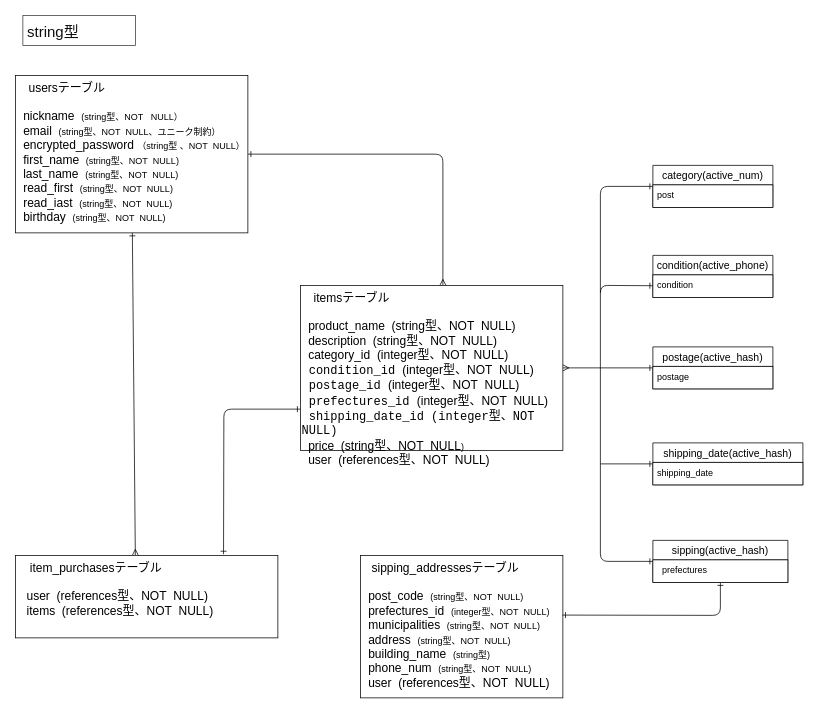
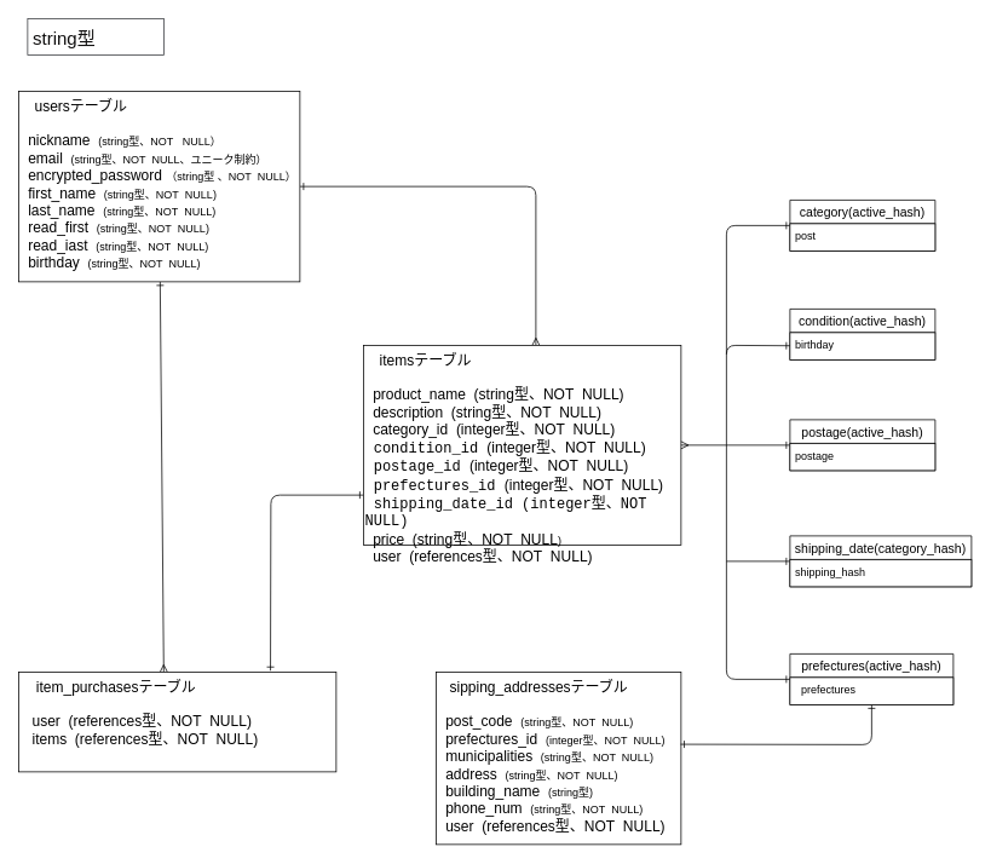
- <mxCell id="20" value="category(active_num)" style="swimlane;fontStyle=0;childLayout=stackLayout;horizontal=1;startSize=26;horizontalStack=0;resizeParent=1;resizeParentMax=0;resizeLast=0;collapsible=1;marginBottom=0;align=center;fontSize=14;labelBackgroundColor=none;" parent="1" vertex="1"><mxGeometry x="870" y="220" width="160" height="56" as="geometry" /></mxCell>
+ <mxCell id="20" value="category(active_hash)" style="swimlane;fontStyle=0;childLayout=stackLayout;horizontal=1;startSize=26;horizontalStack=0;resizeParent=1;resizeParentMax=0;resizeLast=0;collapsible=1;marginBottom=0;align=center;fontSize=14;labelBackgroundColor=none;" parent="1" vertex="1"><mxGeometry x="870" y="220" width="160" height="56" as="geometry" /></mxCell>
- <mxCell id="17" value="condition(active_phone)" style="swimlane;fontStyle=0;childLayout=stackLayout;horizontal=1;startSize=26;horizontalStack=0;resizeParent=1;resizeParentMax=0;resizeLast=0;collapsible=1;marginBottom=0;align=center;fontSize=14;labelBackgroundColor=none;" parent="1" vertex="1"><mxGeometry x="870" y="340" width="160" height="56" as="geometry" /></mxCell>
+ <mxCell id="17" value="condition(active_hash)" style="swimlane;fontStyle=0;childLayout=stackLayout;horizontal=1;startSize=26;horizontalStack=0;resizeParent=1;resizeParentMax=0;resizeLast=0;collapsible=1;marginBottom=0;align=center;fontSize=14;labelBackgroundColor=none;" parent="1" vertex="1"><mxGeometry x="870" y="340" width="160" height="56" as="geometry" /></mxCell>
- <mxCell id="18" value="condition" style="text;strokeColor=default;fillColor=default;spacingLeft=4;spacingRight=4;overflow=hidden;rotatable=0;points=[[0,0.5],[1,0.5]];portConstraint=eastwest;fontSize=12;labelBackgroundColor=none;" parent="17" vertex="1"><mxGeometry y="26" width="160" height="30" as="geometry" /></mxCell>
+ <mxCell id="18" value="birthday" style="text;strokeColor=default;fillColor=default;spacingLeft=4;spacingRight=4;overflow=hidden;rotatable=0;points=[[0,0.5],[1,0.5]];portConstraint=eastwest;fontSize=12;labelBackgroundColor=none;" parent="17" vertex="1"><mxGeometry y="26" width="160" height="30" as="geometry" /></mxCell>
- <mxCell id="23" value="shipping_date(active_hash)" style="swimlane;fontStyle=0;childLayout=stackLayout;horizontal=1;startSize=26;horizontalStack=0;resizeParent=1;resizeParentMax=0;resizeLast=0;collapsible=1;marginBottom=0;align=center;fontSize=14;labelBackgroundColor=none;" parent="1" vertex="1"><mxGeometry x="870" y="590" width="200" height="56" as="geometry" /></mxCell>
+ <mxCell id="23" value="shipping_date(category_hash)" style="swimlane;fontStyle=0;childLayout=stackLayout;horizontal=1;startSize=26;horizontalStack=0;resizeParent=1;resizeParentMax=0;resizeLast=0;collapsible=1;marginBottom=0;align=center;fontSize=14;labelBackgroundColor=none;" parent="1" vertex="1"><mxGeometry x="870" y="590" width="200" height="56" as="geometry" /></mxCell>
- <mxCell id="24" value="shipping_date" style="text;strokeColor=default;fillColor=default;spacingLeft=4;spacingRight=4;overflow=hidden;rotatable=0;points=[[0,0.5],[1,0.5]];portConstraint=eastwest;fontSize=12;labelBackgroundColor=none;" parent="23" vertex="1"><mxGeometry y="26" width="200" height="30" as="geometry" /></mxCell>
+ <mxCell id="24" value="shipping_hash" style="text;strokeColor=default;fillColor=default;spacingLeft=4;spacingRight=4;overflow=hidden;rotatable=0;points=[[0,0.5],[1,0.5]];portConstraint=eastwest;fontSize=12;labelBackgroundColor=none;" parent="23" vertex="1"><mxGeometry y="26" width="200" height="30" as="geometry" /></mxCell>
- <mxCell id="12" value="sipping(active_hash)" style="swimlane;fontStyle=0;childLayout=stackLayout;horizontal=1;startSize=26;horizontalStack=0;resizeParent=1;resizeParentMax=0;resizeLast=0;collapsible=1;marginBottom=0;align=center;fontSize=14;labelBackgroundColor=none;" parent="1" vertex="1"><mxGeometry x="870" y="720" width="180" height="56" as="geometry" /></mxCell>
+ <mxCell id="12" value="prefectures(active_hash)" style="swimlane;fontStyle=0;childLayout=stackLayout;horizontal=1;startSize=26;horizontalStack=0;resizeParent=1;resizeParentMax=0;resizeLast=0;collapsible=1;marginBottom=0;align=center;fontSize=14;labelBackgroundColor=none;" parent="1" vertex="1"><mxGeometry x="870" y="720" width="180" height="56" as="geometry" /></mxCell>
